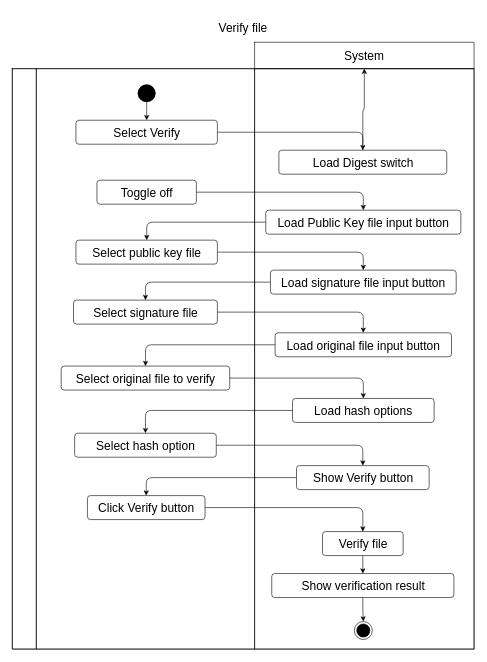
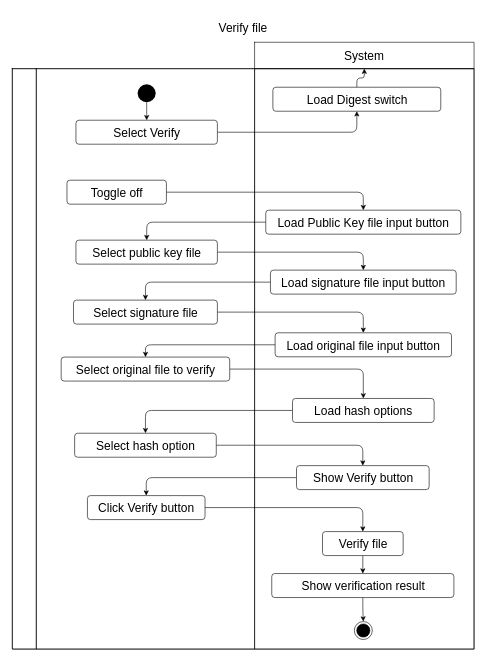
- <mxCell id="13" value="Load Digest switch" style="html=1;align=center;verticalAlign=middle;rounded=1;absoluteArcSize=1;arcSize=10;dashed=0;fontSize=20;" vertex="1" parent="1"><mxGeometry x="464.5" y="250" width="280" height="40" as="geometry" /></mxCell>
+ <mxCell id="13" value="Load Digest switch" style="html=1;align=center;verticalAlign=middle;rounded=1;absoluteArcSize=1;arcSize=10;dashed=0;fontSize=20;" vertex="1" parent="1"><mxGeometry x="454.5" y="145" width="280" height="40" as="geometry" /></mxCell>
- <mxCell id="15" value="Toggle off" style="html=1;align=center;verticalAlign=middle;rounded=1;absoluteArcSize=1;arcSize=10;dashed=0;fontSize=20;" vertex="1" parent="1"><mxGeometry x="161.08" y="300" width="165.87" height="40" as="geometry" /></mxCell>
+ <mxCell id="15" value="Toggle off" style="html=1;align=center;verticalAlign=middle;rounded=1;absoluteArcSize=1;arcSize=10;dashed=0;fontSize=20;" vertex="1" parent="1"><mxGeometry x="111.08" y="300" width="165.87" height="40" as="geometry" /></mxCell>
- <mxCell id="23" value="Select original file to verify" style="html=1;align=center;verticalAlign=middle;rounded=1;absoluteArcSize=1;arcSize=10;dashed=0;fontSize=20;" vertex="1" parent="1"><mxGeometry x="101.46" y="610" width="281.05" height="40" as="geometry" /></mxCell>
+ <mxCell id="23" value="Select original file to verify" style="html=1;align=center;verticalAlign=middle;rounded=1;absoluteArcSize=1;arcSize=10;dashed=0;fontSize=20;" vertex="1" parent="1"><mxGeometry x="101.46" y="595" width="281.05" height="40" as="geometry" /></mxCell>
